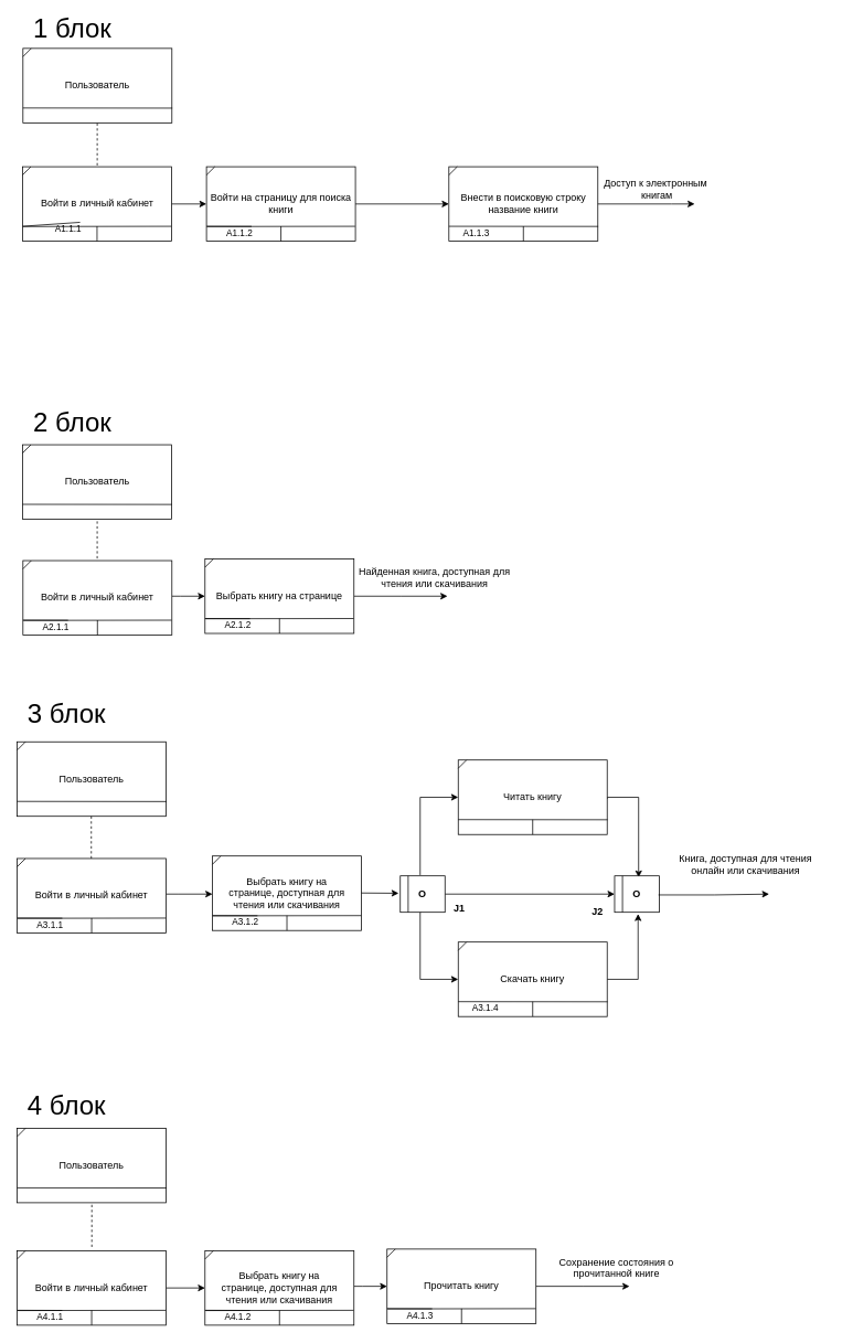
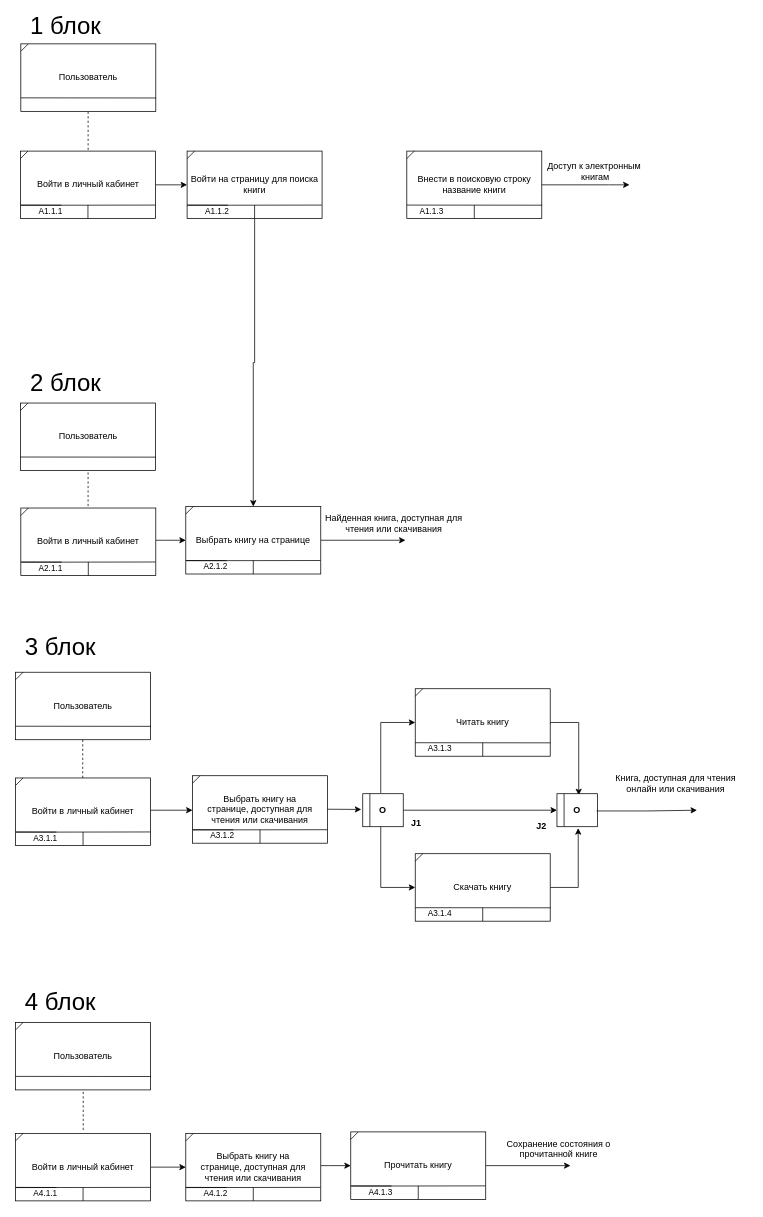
- <mxCell id="17" style="edgeStyle=orthogonalEdgeStyle;rounded=0;orthogonalLoop=1;jettySize=auto;html=1;" edge="1" parent="1" source="18" target="27"><mxGeometry relative="1" as="geometry" /></mxCell>
+ <mxCell id="17" style="edgeStyle=orthogonalEdgeStyle;rounded=0;orthogonalLoop=1;jettySize=auto;html=1;" edge="1" parent="1" source="18" target="38"><mxGeometry relative="1" as="geometry" /></mxCell>
- <mxCell id="91" value="&lt;font style=&quot;font-size: 11px;&quot;&gt;А1.1.1&lt;/font&gt;" style="text;html=1;align=center;verticalAlign=middle;whiteSpace=wrap;rounded=0;" vertex="1" parent="1"><mxGeometry x="61.52" y="266" width="40" height="20" as="geometry" /></mxCell>
+ <mxCell id="91" value="&lt;font style=&quot;font-size: 11px;&quot;&gt;А1.1.1&lt;/font&gt;" style="text;html=1;align=center;verticalAlign=middle;whiteSpace=wrap;rounded=0;" vertex="1" parent="1"><mxGeometry x="46.52" y="271" width="40" height="20" as="geometry" /></mxCell>
+ <mxCell id="71" value="&lt;font style=&quot;font-size: 11px;&quot;&gt;А3.1.3&lt;/font&gt;" style="text;html=1;align=center;verticalAlign=middle;whiteSpace=wrap;rounded=0;" vertex="1" parent="66"><mxGeometry x="13" y="70" width="40" height="20" as="geometry" /></mxCell>
